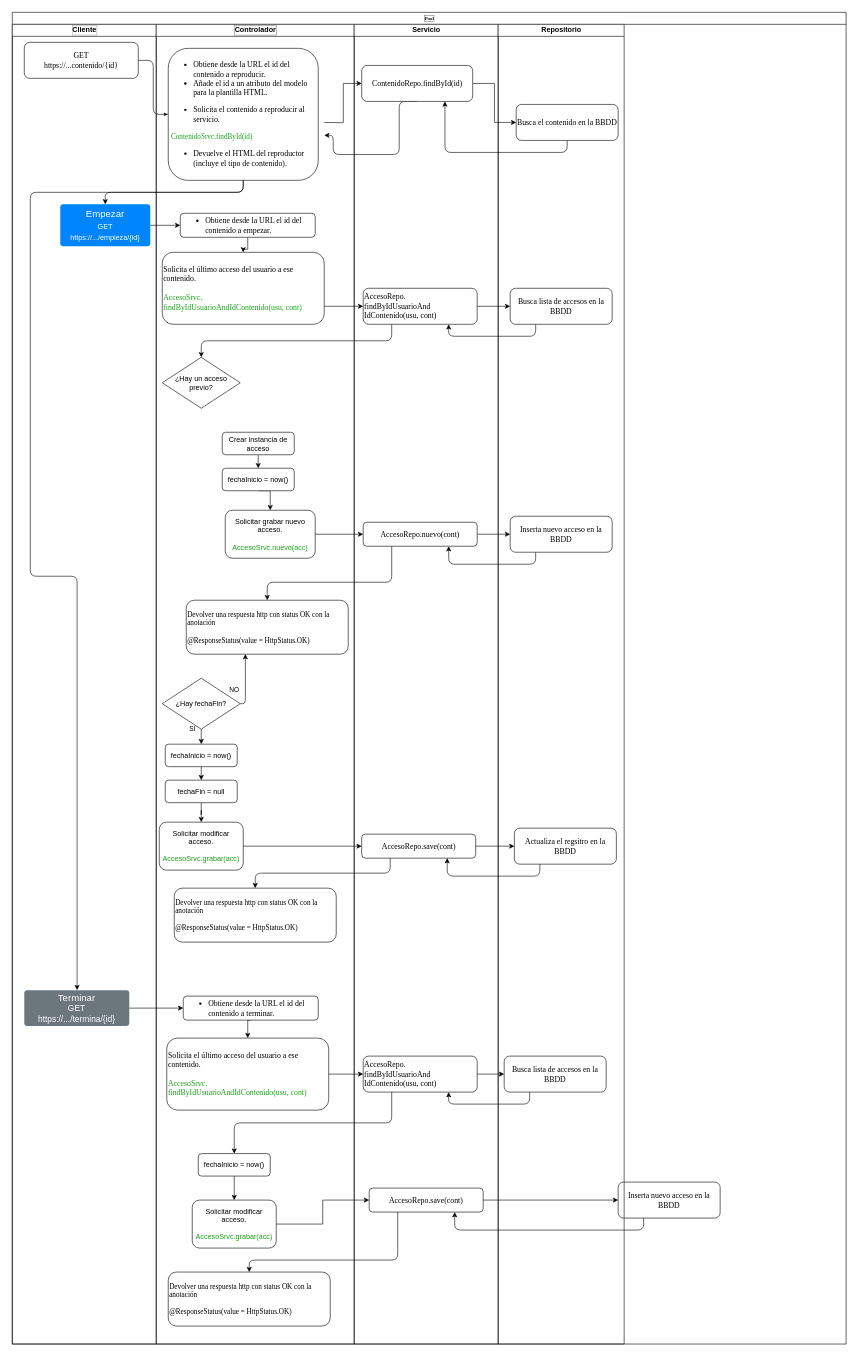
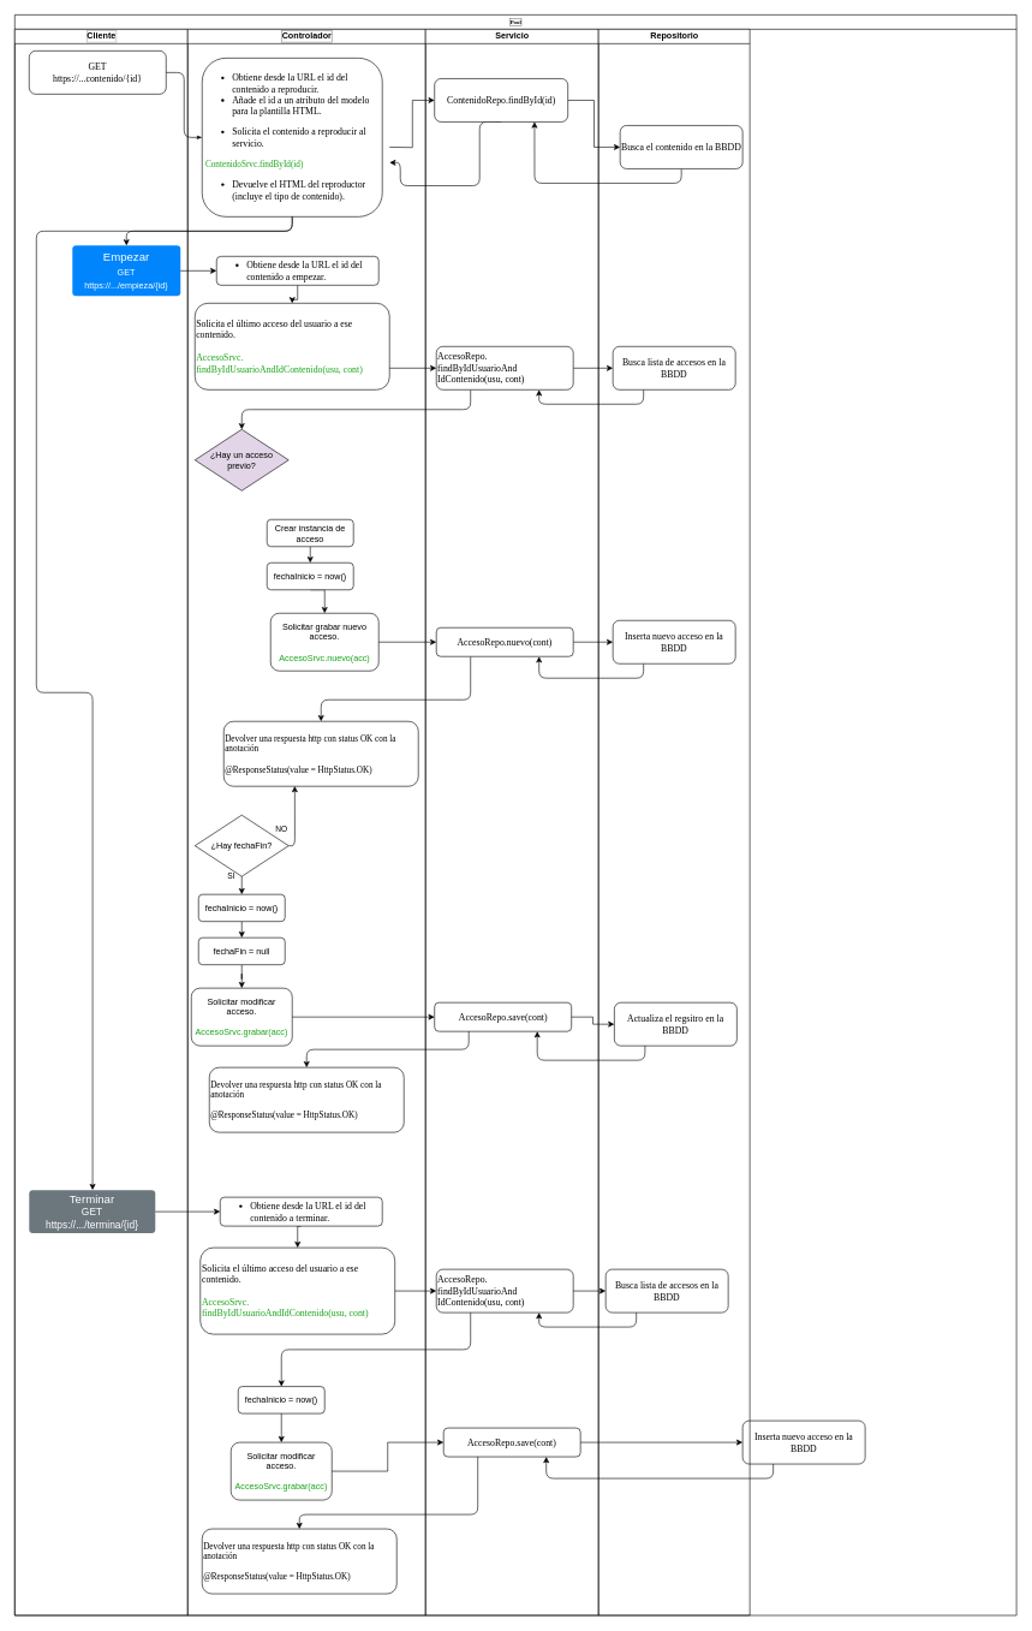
- <mxCell id="13" value="¿Hay un acceso&lt;br&gt;previo?" style="rhombus;whiteSpace=wrap;html=1;" vertex="1" parent="8"><mxGeometry x="10" y="555" width="130" height="85" as="geometry" /></mxCell>
+ <mxCell id="13" value="¿Hay un acceso&lt;br&gt;previo?" style="rhombus;whiteSpace=wrap;html=1;fillColor=#e1d5e7;" vertex="1" parent="8"><mxGeometry x="10" y="555" width="130" height="85" as="geometry" /></mxCell>
- <mxCell id="64" value="Actualiza el regsitro en la BBDD" style="rounded=1;whiteSpace=wrap;html=1;shadow=0;labelBackgroundColor=none;strokeWidth=1;fontFamily=Verdana;fontSize=13;align=center;" vertex="1" parent="60"><mxGeometry x="27" y="1340" width="170" height="60" as="geometry" /></mxCell>
+ <mxCell id="64" value="Actualiza el regsitro en la BBDD" style="rounded=1;whiteSpace=wrap;html=1;shadow=0;labelBackgroundColor=none;strokeWidth=1;fontFamily=Verdana;fontSize=13;align=center;" vertex="1" parent="60"><mxGeometry x="22" y="1350" width="170" height="60" as="geometry" /></mxCell>
